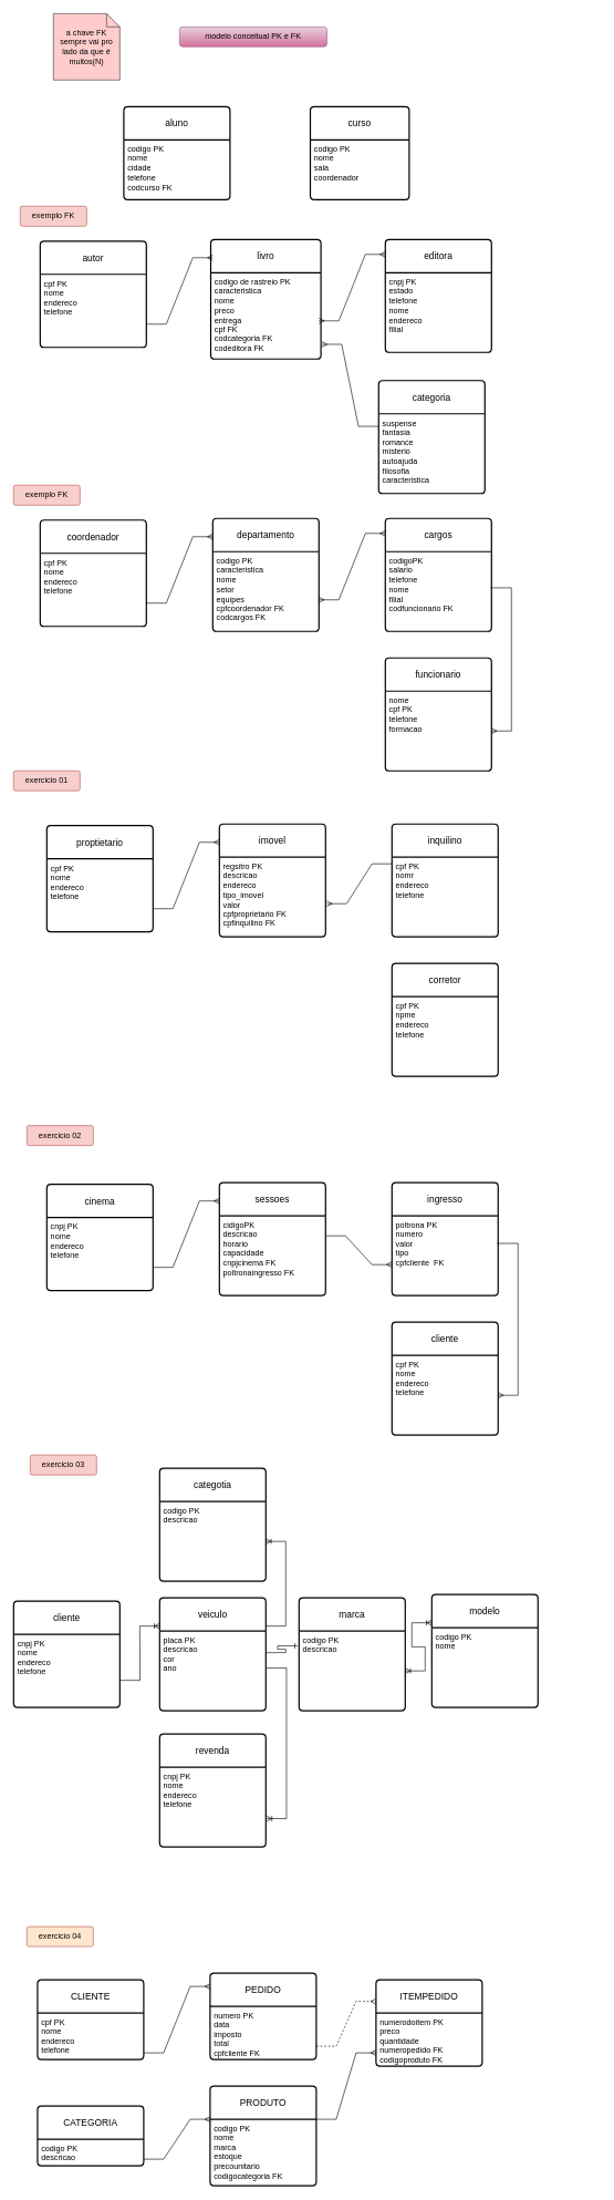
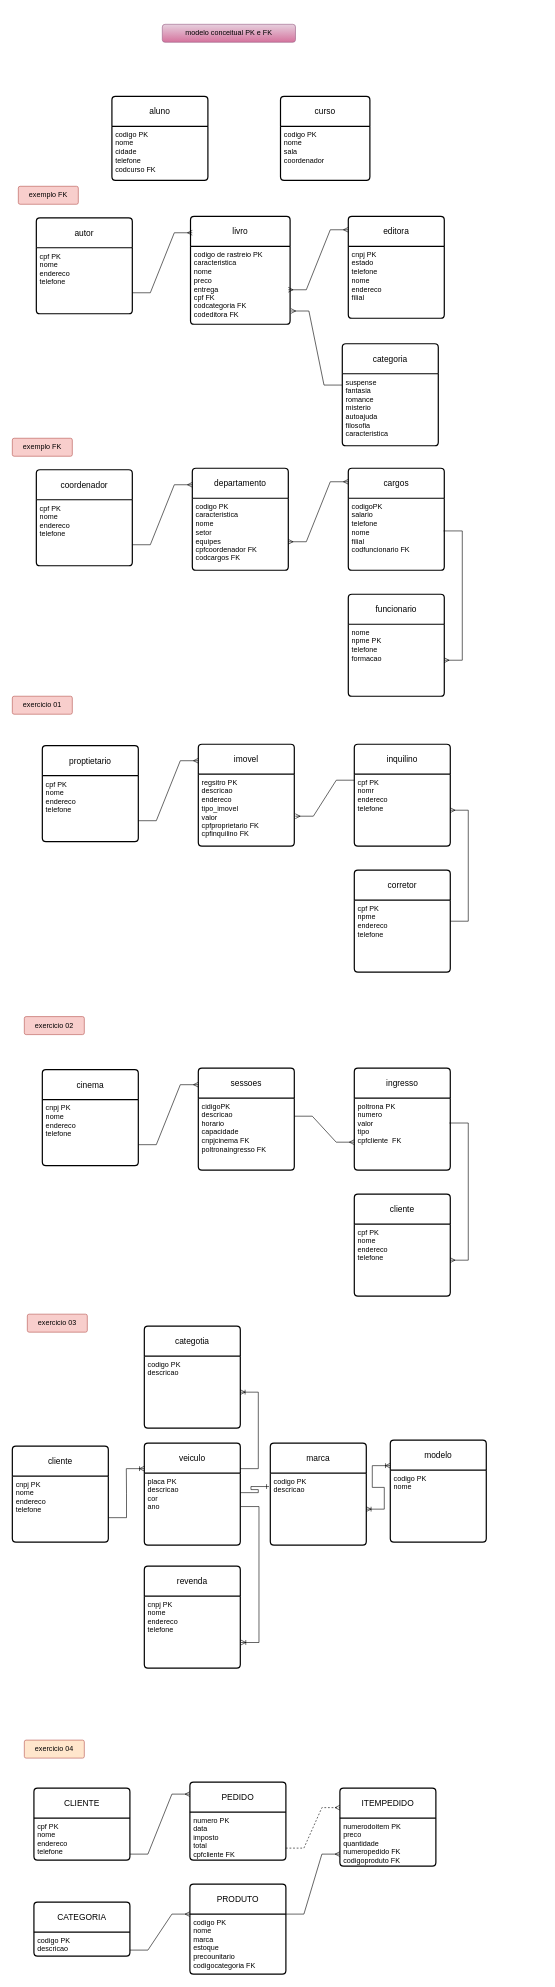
- <mxCell id="7" value="a chave FK&lt;div&gt;sempre vai pro&lt;/div&gt;&lt;div&gt;lado da que é muitos(N)&lt;/div&gt;" style="shape=note;size=20;whiteSpace=wrap;html=1;fillColor=#ffcccc;strokeColor=#36393d;" parent="1" vertex="1"><mxGeometry x="80" y="20" width="100" height="100" as="geometry" /></mxCell>
- <mxCell id="28" value="&lt;div&gt;nome&lt;/div&gt;&lt;div&gt;cpf PK&amp;nbsp;&lt;/div&gt;&lt;div&gt;telefone&lt;/div&gt;&lt;div&gt;formacao&lt;/div&gt;&lt;div&gt;&lt;br&gt;&lt;/div&gt;&lt;div&gt;&lt;br&gt;&lt;/div&gt;" style="align=left;strokeColor=none;fillColor=none;spacingLeft=4;spacingRight=4;fontSize=12;verticalAlign=top;resizable=0;rotatable=0;part=1;html=1;whiteSpace=wrap;" parent="27" vertex="1"><mxGeometry y="50" width="160" height="120" as="geometry" /></mxCell>
+ <mxCell id="28" value="&lt;div&gt;nome&lt;/div&gt;&lt;div&gt;npme PK&amp;nbsp;&lt;/div&gt;&lt;div&gt;telefone&lt;/div&gt;&lt;div&gt;formacao&lt;/div&gt;&lt;div&gt;&lt;br&gt;&lt;/div&gt;&lt;div&gt;&lt;br&gt;&lt;/div&gt;" style="align=left;strokeColor=none;fillColor=none;spacingLeft=4;spacingRight=4;fontSize=12;verticalAlign=top;resizable=0;rotatable=0;part=1;html=1;whiteSpace=wrap;" parent="27" vertex="1"><mxGeometry y="50" width="160" height="120" as="geometry" /></mxCell>
+ <mxCell id="42" value="" style="edgeStyle=entityRelationEdgeStyle;fontSize=12;html=1;endArrow=ERmany;rounded=0;exitX=1;exitY=0.5;exitDx=0;exitDy=0;" parent="1" source="40" target="38" edge="1"><mxGeometry width="100" height="100" relative="1" as="geometry"><mxPoint x="750" y="1344.48" as="sourcePoint" /><mxPoint x="751.28" y="1560" as="targetPoint" /><Array as="points"><mxPoint x="902.2" y="1579.96" /><mxPoint x="893.48" y="1430" /></Array></mxGeometry></mxCell>
